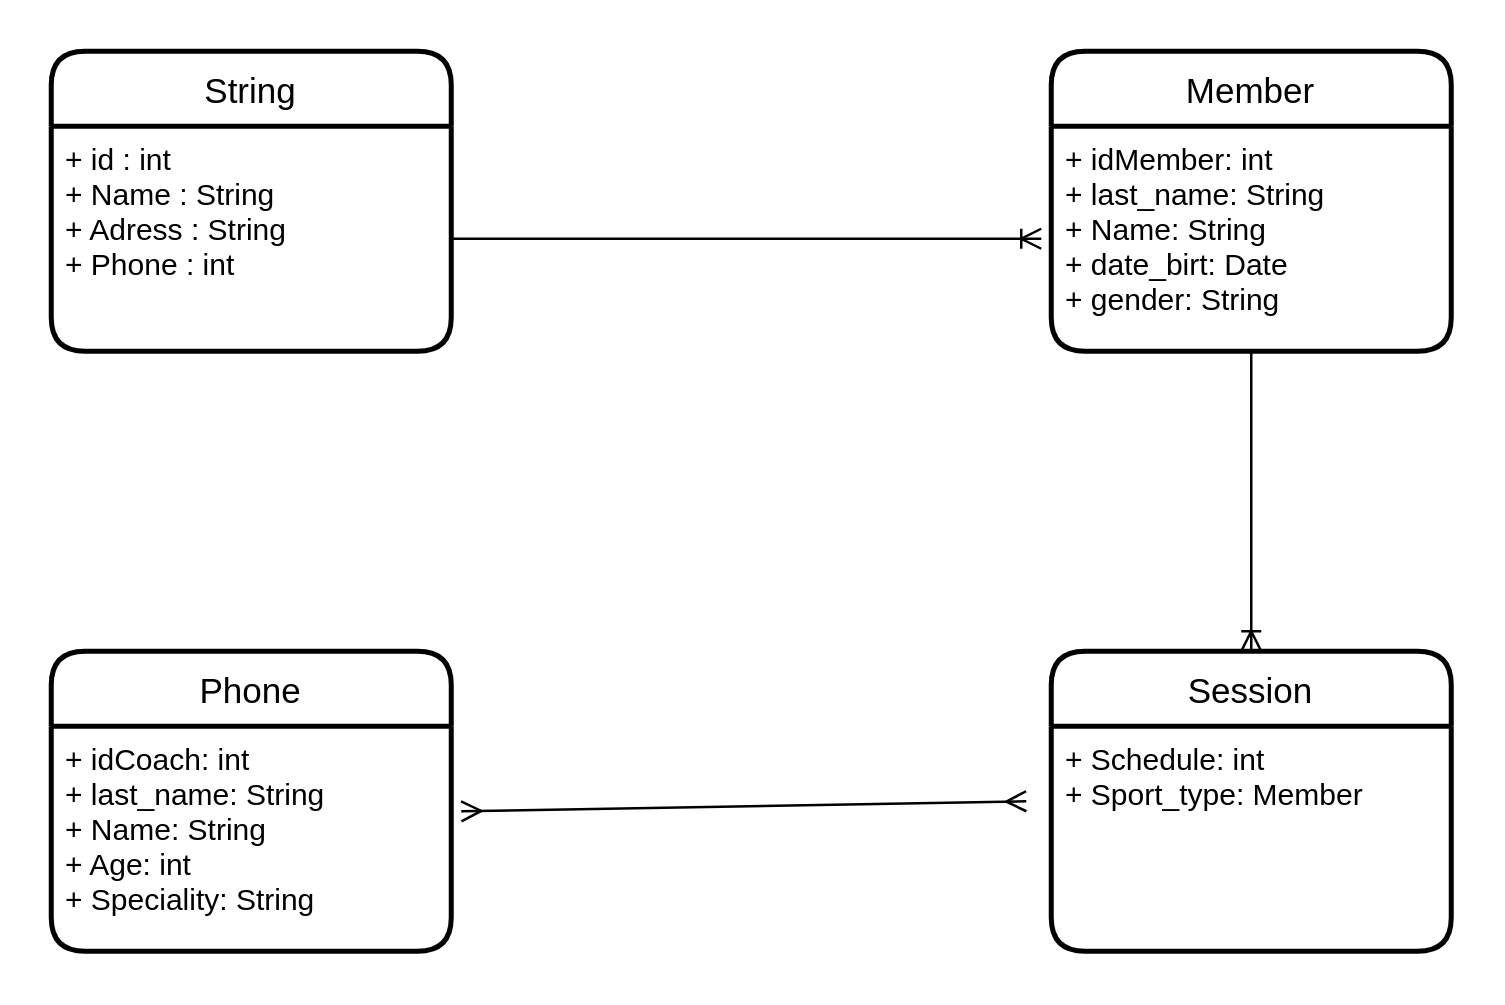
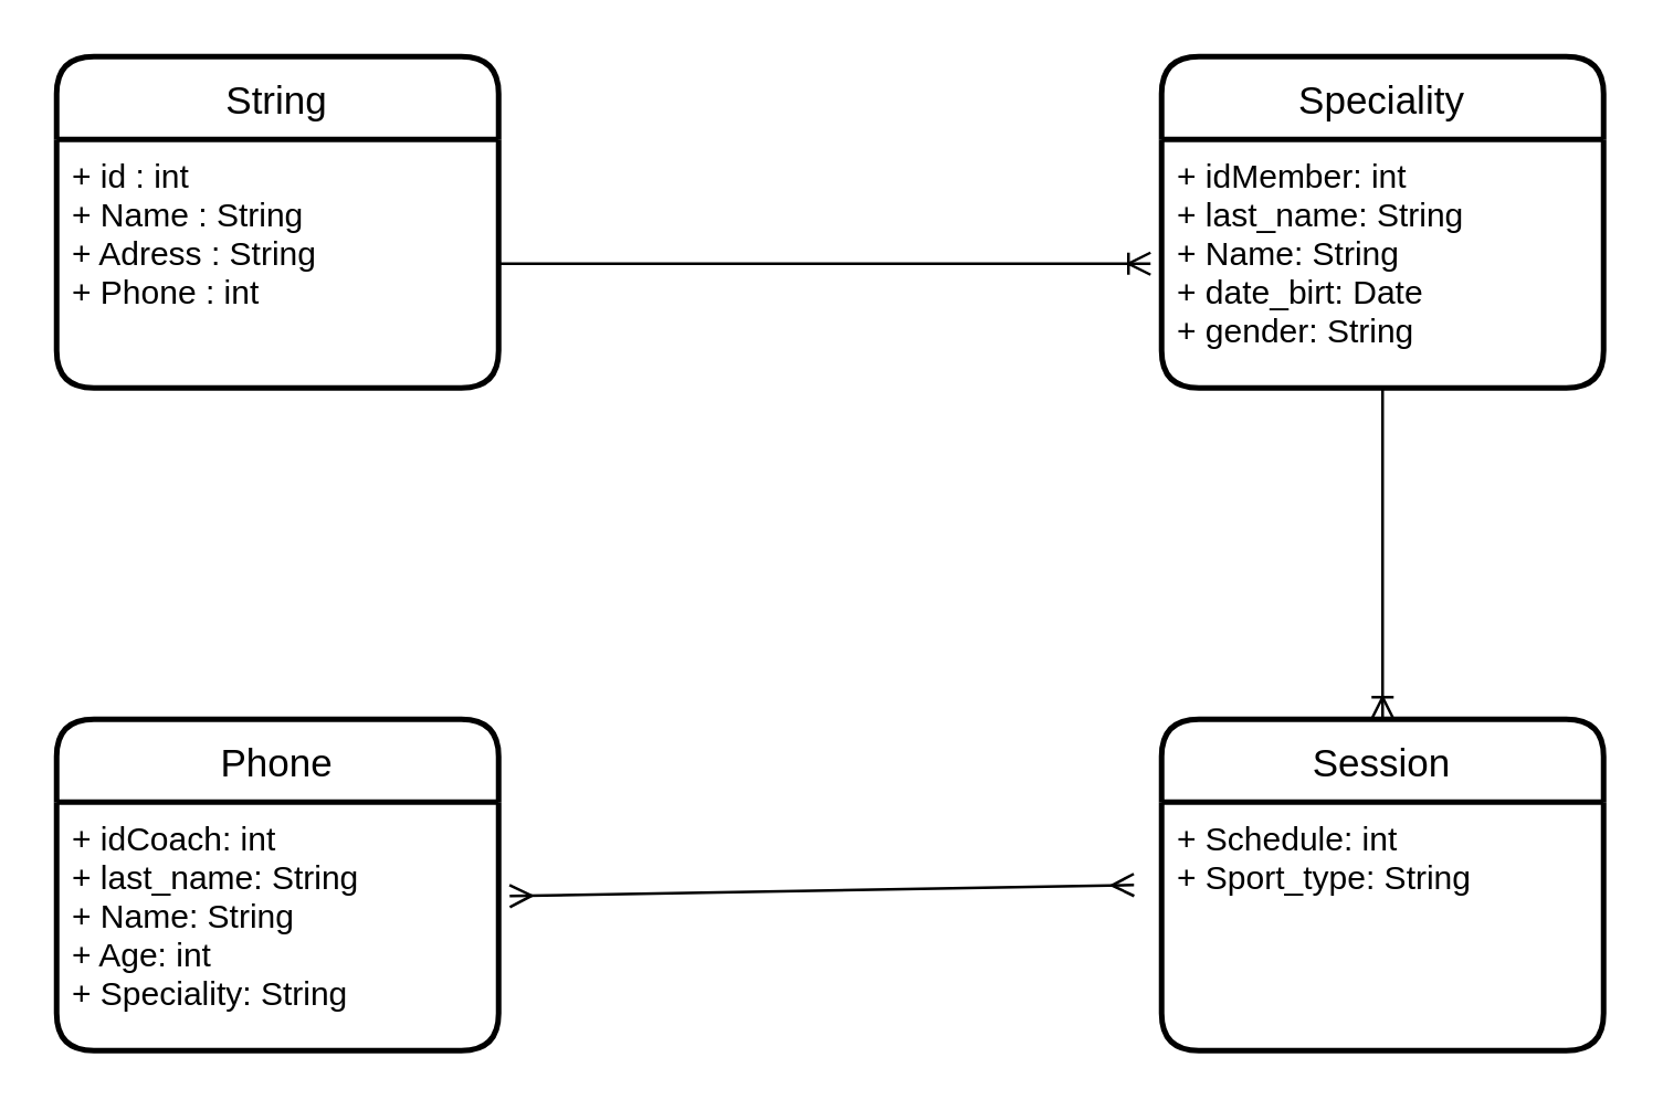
- <mxCell id="4" value="Member" style="swimlane;childLayout=stackLayout;horizontal=1;startSize=30;horizontalStack=0;rounded=1;fontSize=14;fontStyle=0;strokeWidth=2;resizeParent=0;resizeLast=1;shadow=0;dashed=0;align=center;" parent="1" vertex="1"><mxGeometry x="420" y="20" width="160" height="120" as="geometry" /></mxCell>
+ <mxCell id="4" value="Speciality" style="swimlane;childLayout=stackLayout;horizontal=1;startSize=30;horizontalStack=0;rounded=1;fontSize=14;fontStyle=0;strokeWidth=2;resizeParent=0;resizeLast=1;shadow=0;dashed=0;align=center;" parent="1" vertex="1"><mxGeometry x="420" y="20" width="160" height="120" as="geometry" /></mxCell>
- <mxCell id="9" value="+ Schedule: int&#10;+ Sport_type: Member&#10;" style="align=left;strokeColor=none;fillColor=none;spacingLeft=4;fontSize=12;verticalAlign=top;resizable=0;rotatable=0;part=1;" parent="8" vertex="1"><mxGeometry y="30" width="160" height="90" as="geometry" /></mxCell>
+ <mxCell id="9" value="+ Schedule: int&#10;+ Sport_type: String&#10;" style="align=left;strokeColor=none;fillColor=none;spacingLeft=4;fontSize=12;verticalAlign=top;resizable=0;rotatable=0;part=1;" parent="8" vertex="1"><mxGeometry y="30" width="160" height="90" as="geometry" /></mxCell>
